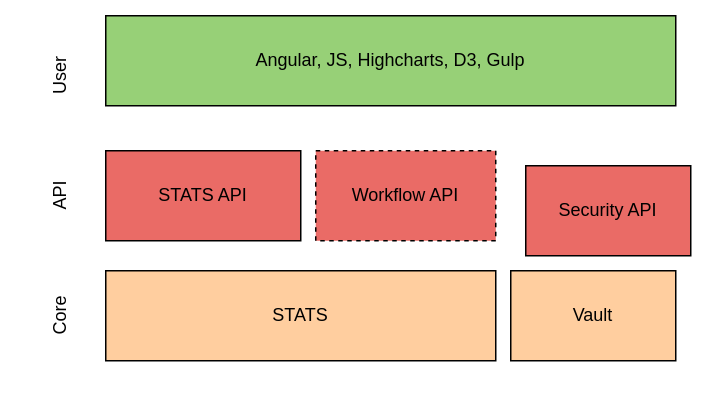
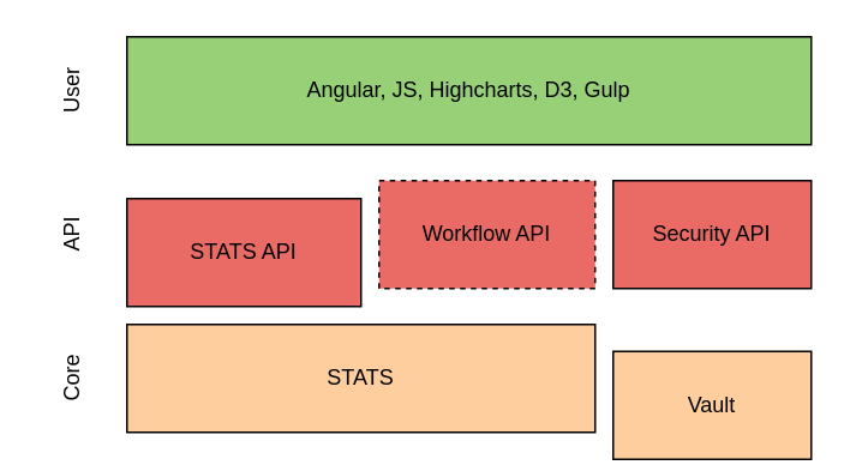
- <mxCell id="2" value="Angular, JS, Highcharts, D3, Gulp " style="rounded=0;whiteSpace=wrap;html=1;fillColor=#97D077;" vertex="1" parent="1"><mxGeometry x="70" y="10" width="380" height="60" as="geometry" /></mxCell>
+ <mxCell id="2" value="Angular, JS, Highcharts, D3, Gulp " style="rounded=0;whiteSpace=wrap;html=1;fillColor=#97D077;" vertex="1" parent="1"><mxGeometry x="70" y="20" width="380" height="60" as="geometry" /></mxCell>
- <mxCell id="3" value="STATS API" style="rounded=0;whiteSpace=wrap;html=1;fillColor=#EA6B66;" vertex="1" parent="1"><mxGeometry x="70" y="100" width="130" height="60" as="geometry" /></mxCell>
+ <mxCell id="3" value="STATS API" style="rounded=0;whiteSpace=wrap;html=1;fillColor=#EA6B66;" vertex="1" parent="1"><mxGeometry x="70" y="110" width="130" height="60" as="geometry" /></mxCell>
- <mxCell id="4" value="Security API" style="rounded=0;whiteSpace=wrap;html=1;fillColor=#EA6B66;" vertex="1" parent="1"><mxGeometry x="350" y="110" width="110" height="60" as="geometry" /></mxCell>
+ <mxCell id="4" value="Security API" style="rounded=0;whiteSpace=wrap;html=1;fillColor=#EA6B66;" vertex="1" parent="1"><mxGeometry x="340" y="100" width="110" height="60" as="geometry" /></mxCell>
- <mxCell id="7" value="Vault" style="rounded=0;whiteSpace=wrap;html=1;fillColor=#FFCE9F;" vertex="1" parent="1"><mxGeometry x="340" y="180" width="110" height="60" as="geometry" /></mxCell>
+ <mxCell id="7" value="Vault" style="rounded=0;whiteSpace=wrap;html=1;fillColor=#FFCE9F;" vertex="1" parent="1"><mxGeometry x="340" y="195" width="110" height="60" as="geometry" /></mxCell>
